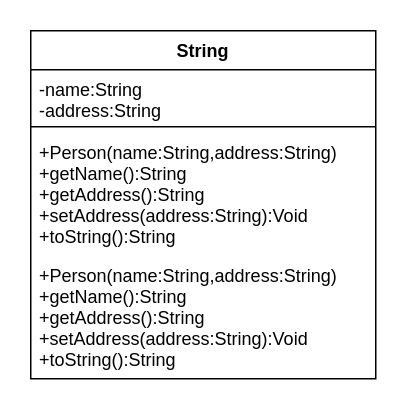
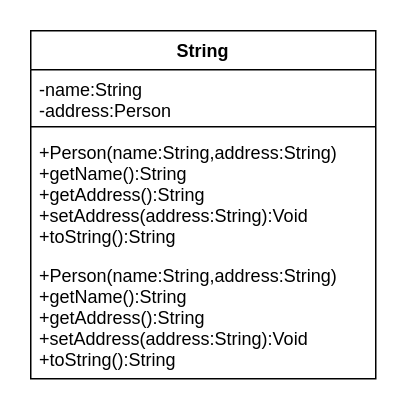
- <mxCell id="3" value="-name:String&#10;-address:String&#10;" style="text;strokeColor=none;fillColor=none;align=left;verticalAlign=top;spacingLeft=4;spacingRight=4;overflow=hidden;rotatable=0;points=[[0,0.5],[1,0.5]];portConstraint=eastwest;" vertex="1" parent="2"><mxGeometry y="26" width="230" height="34" as="geometry" /></mxCell>
+ <mxCell id="3" value="-name:String&#10;-address:Person&#10;" style="text;strokeColor=none;fillColor=none;align=left;verticalAlign=top;spacingLeft=4;spacingRight=4;overflow=hidden;rotatable=0;points=[[0,0.5],[1,0.5]];portConstraint=eastwest;" vertex="1" parent="2"><mxGeometry y="26" width="230" height="34" as="geometry" /></mxCell>
